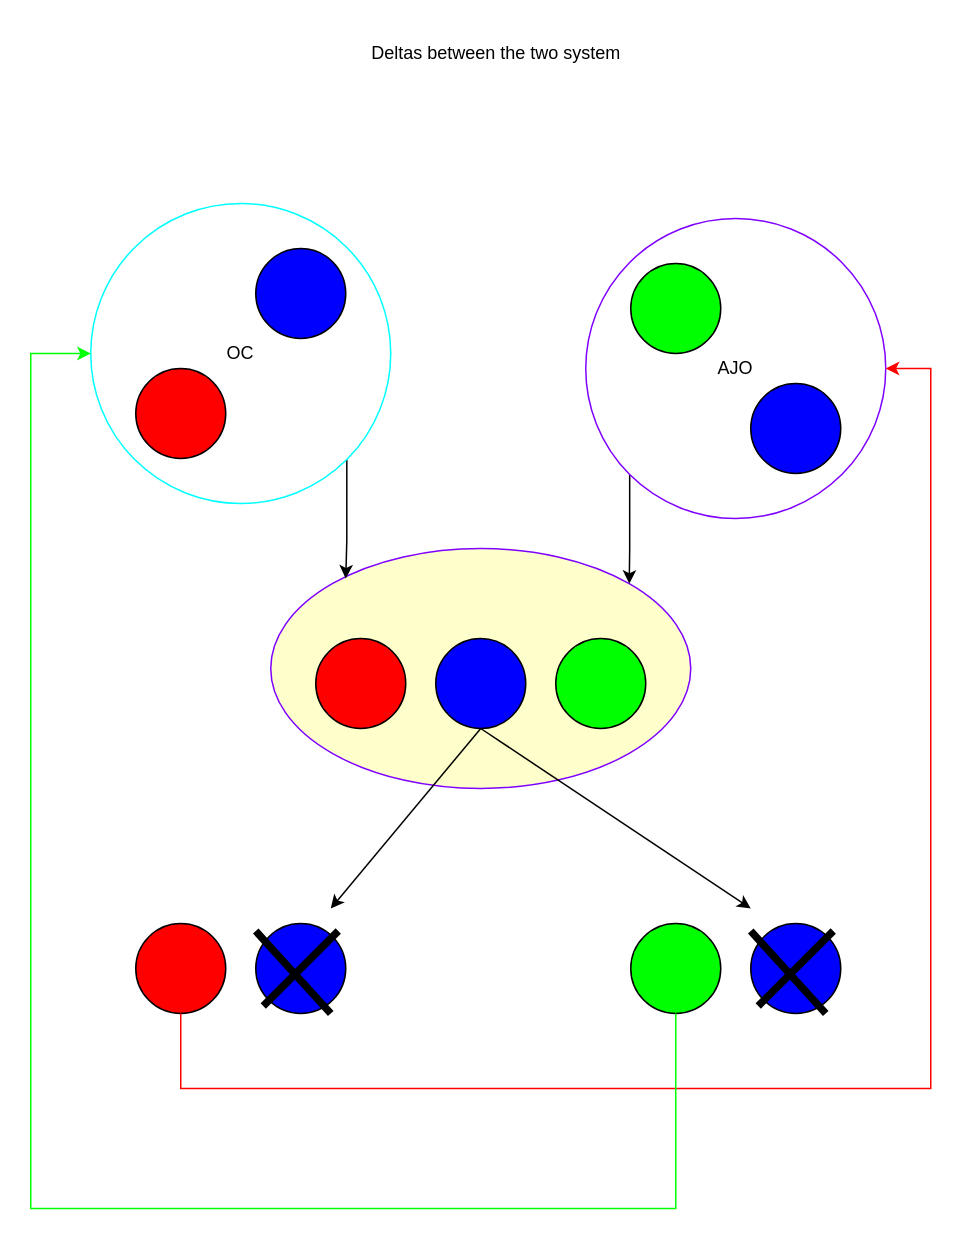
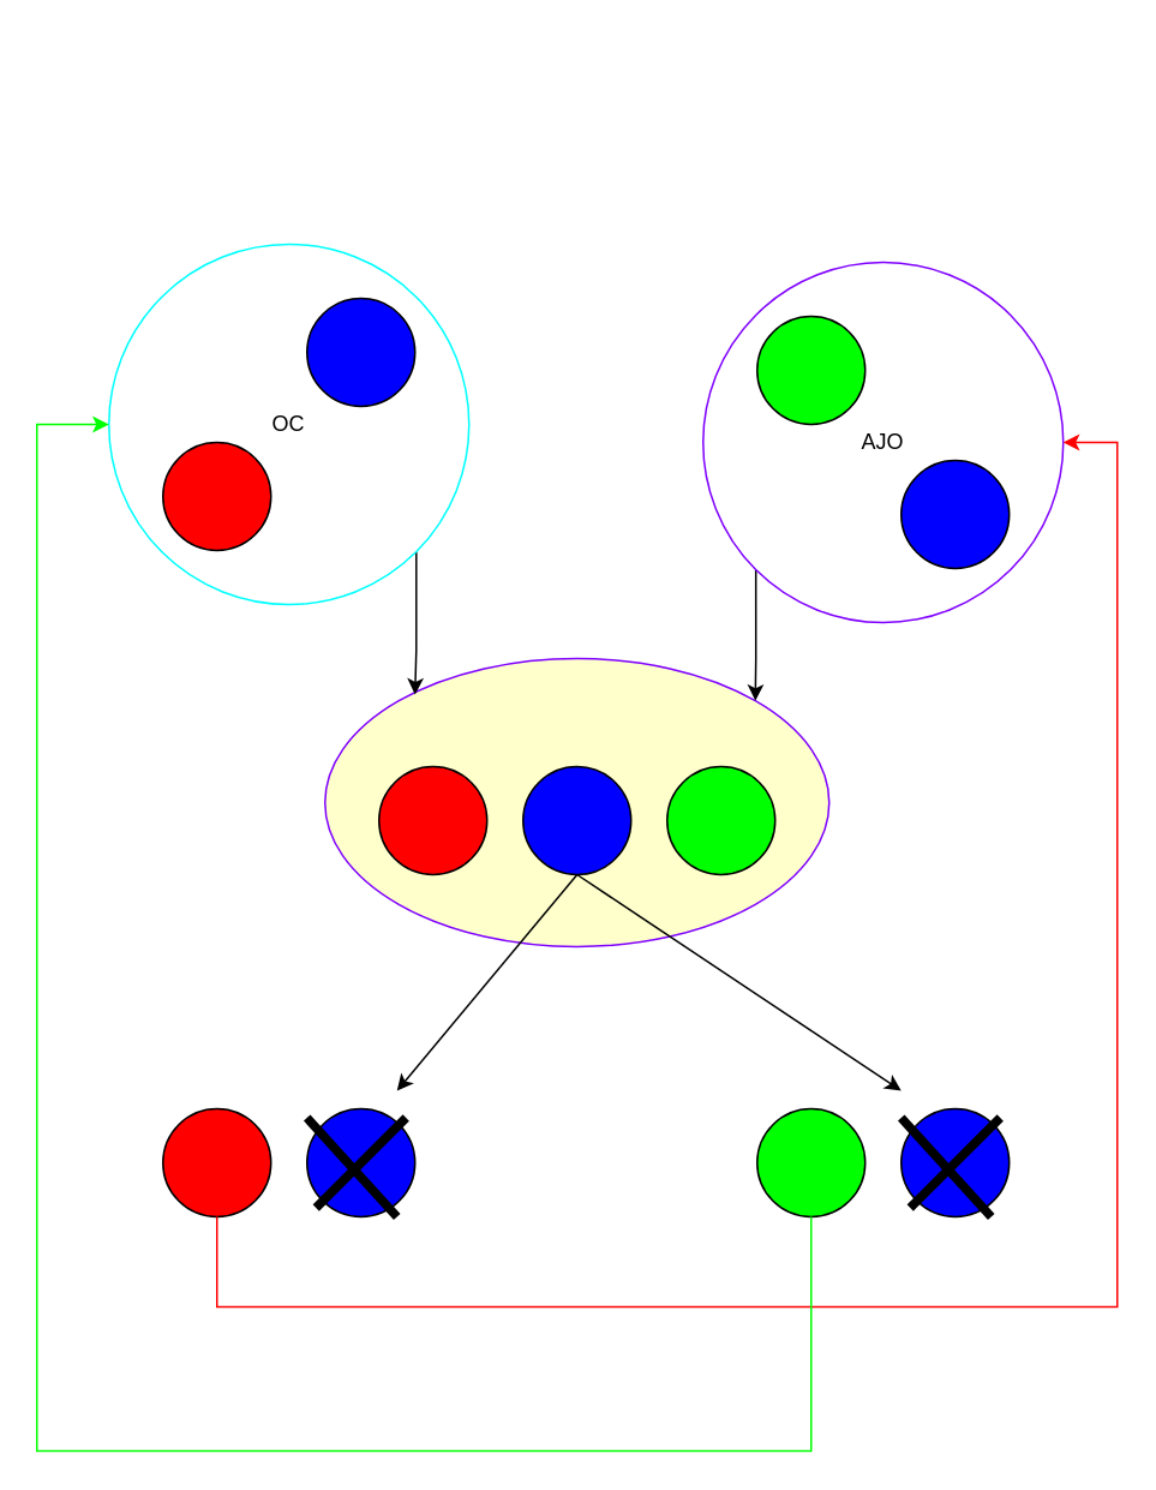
- <mxCell id="26" value="Deltas between the two system" style="text;html=1;align=center;verticalAlign=middle;resizable=0;points=[];autosize=1;strokeColor=none;fillColor=none;" vertex="1" parent="1"><mxGeometry x="235" y="20" width="190" height="30" as="geometry" /></mxCell>
